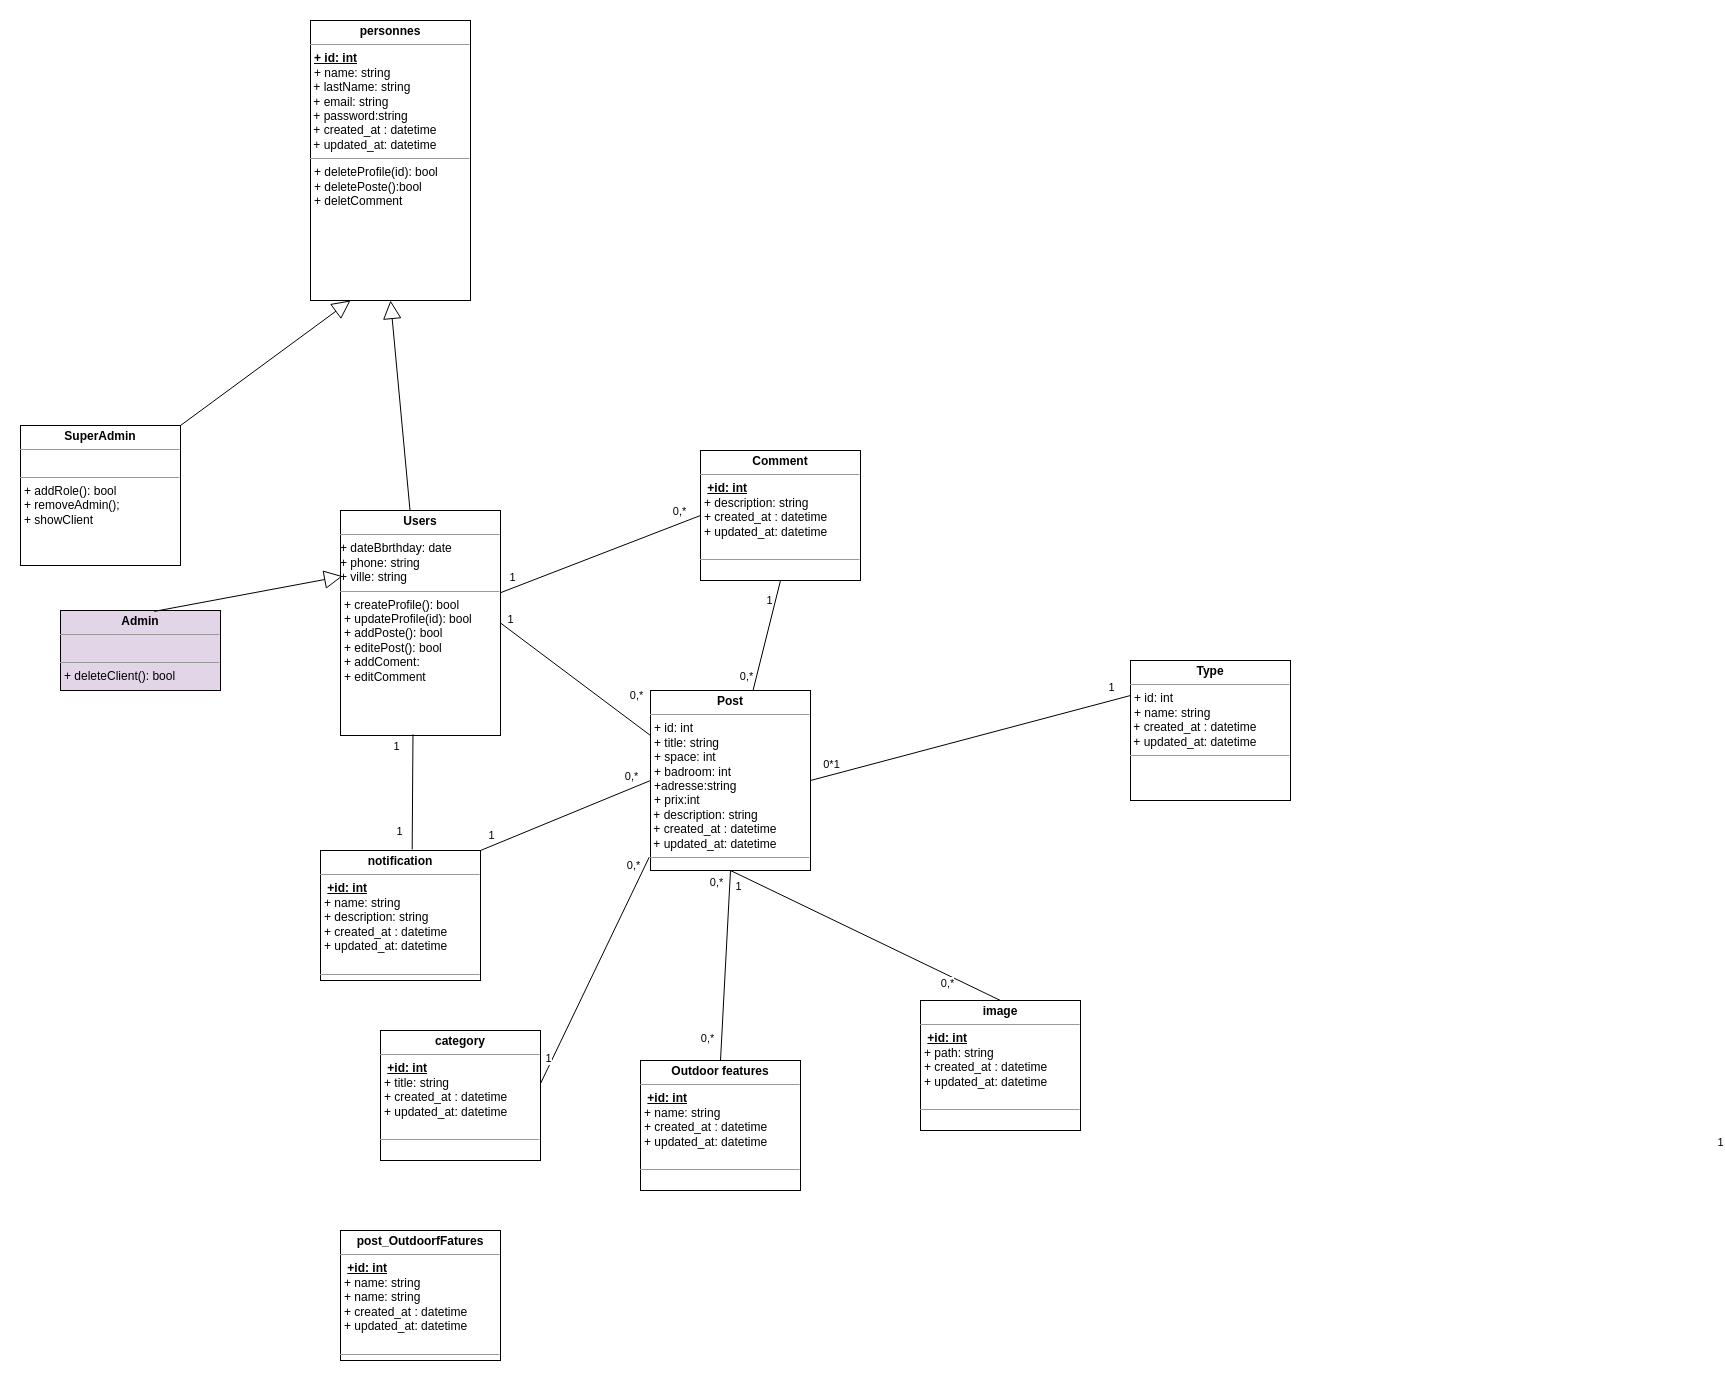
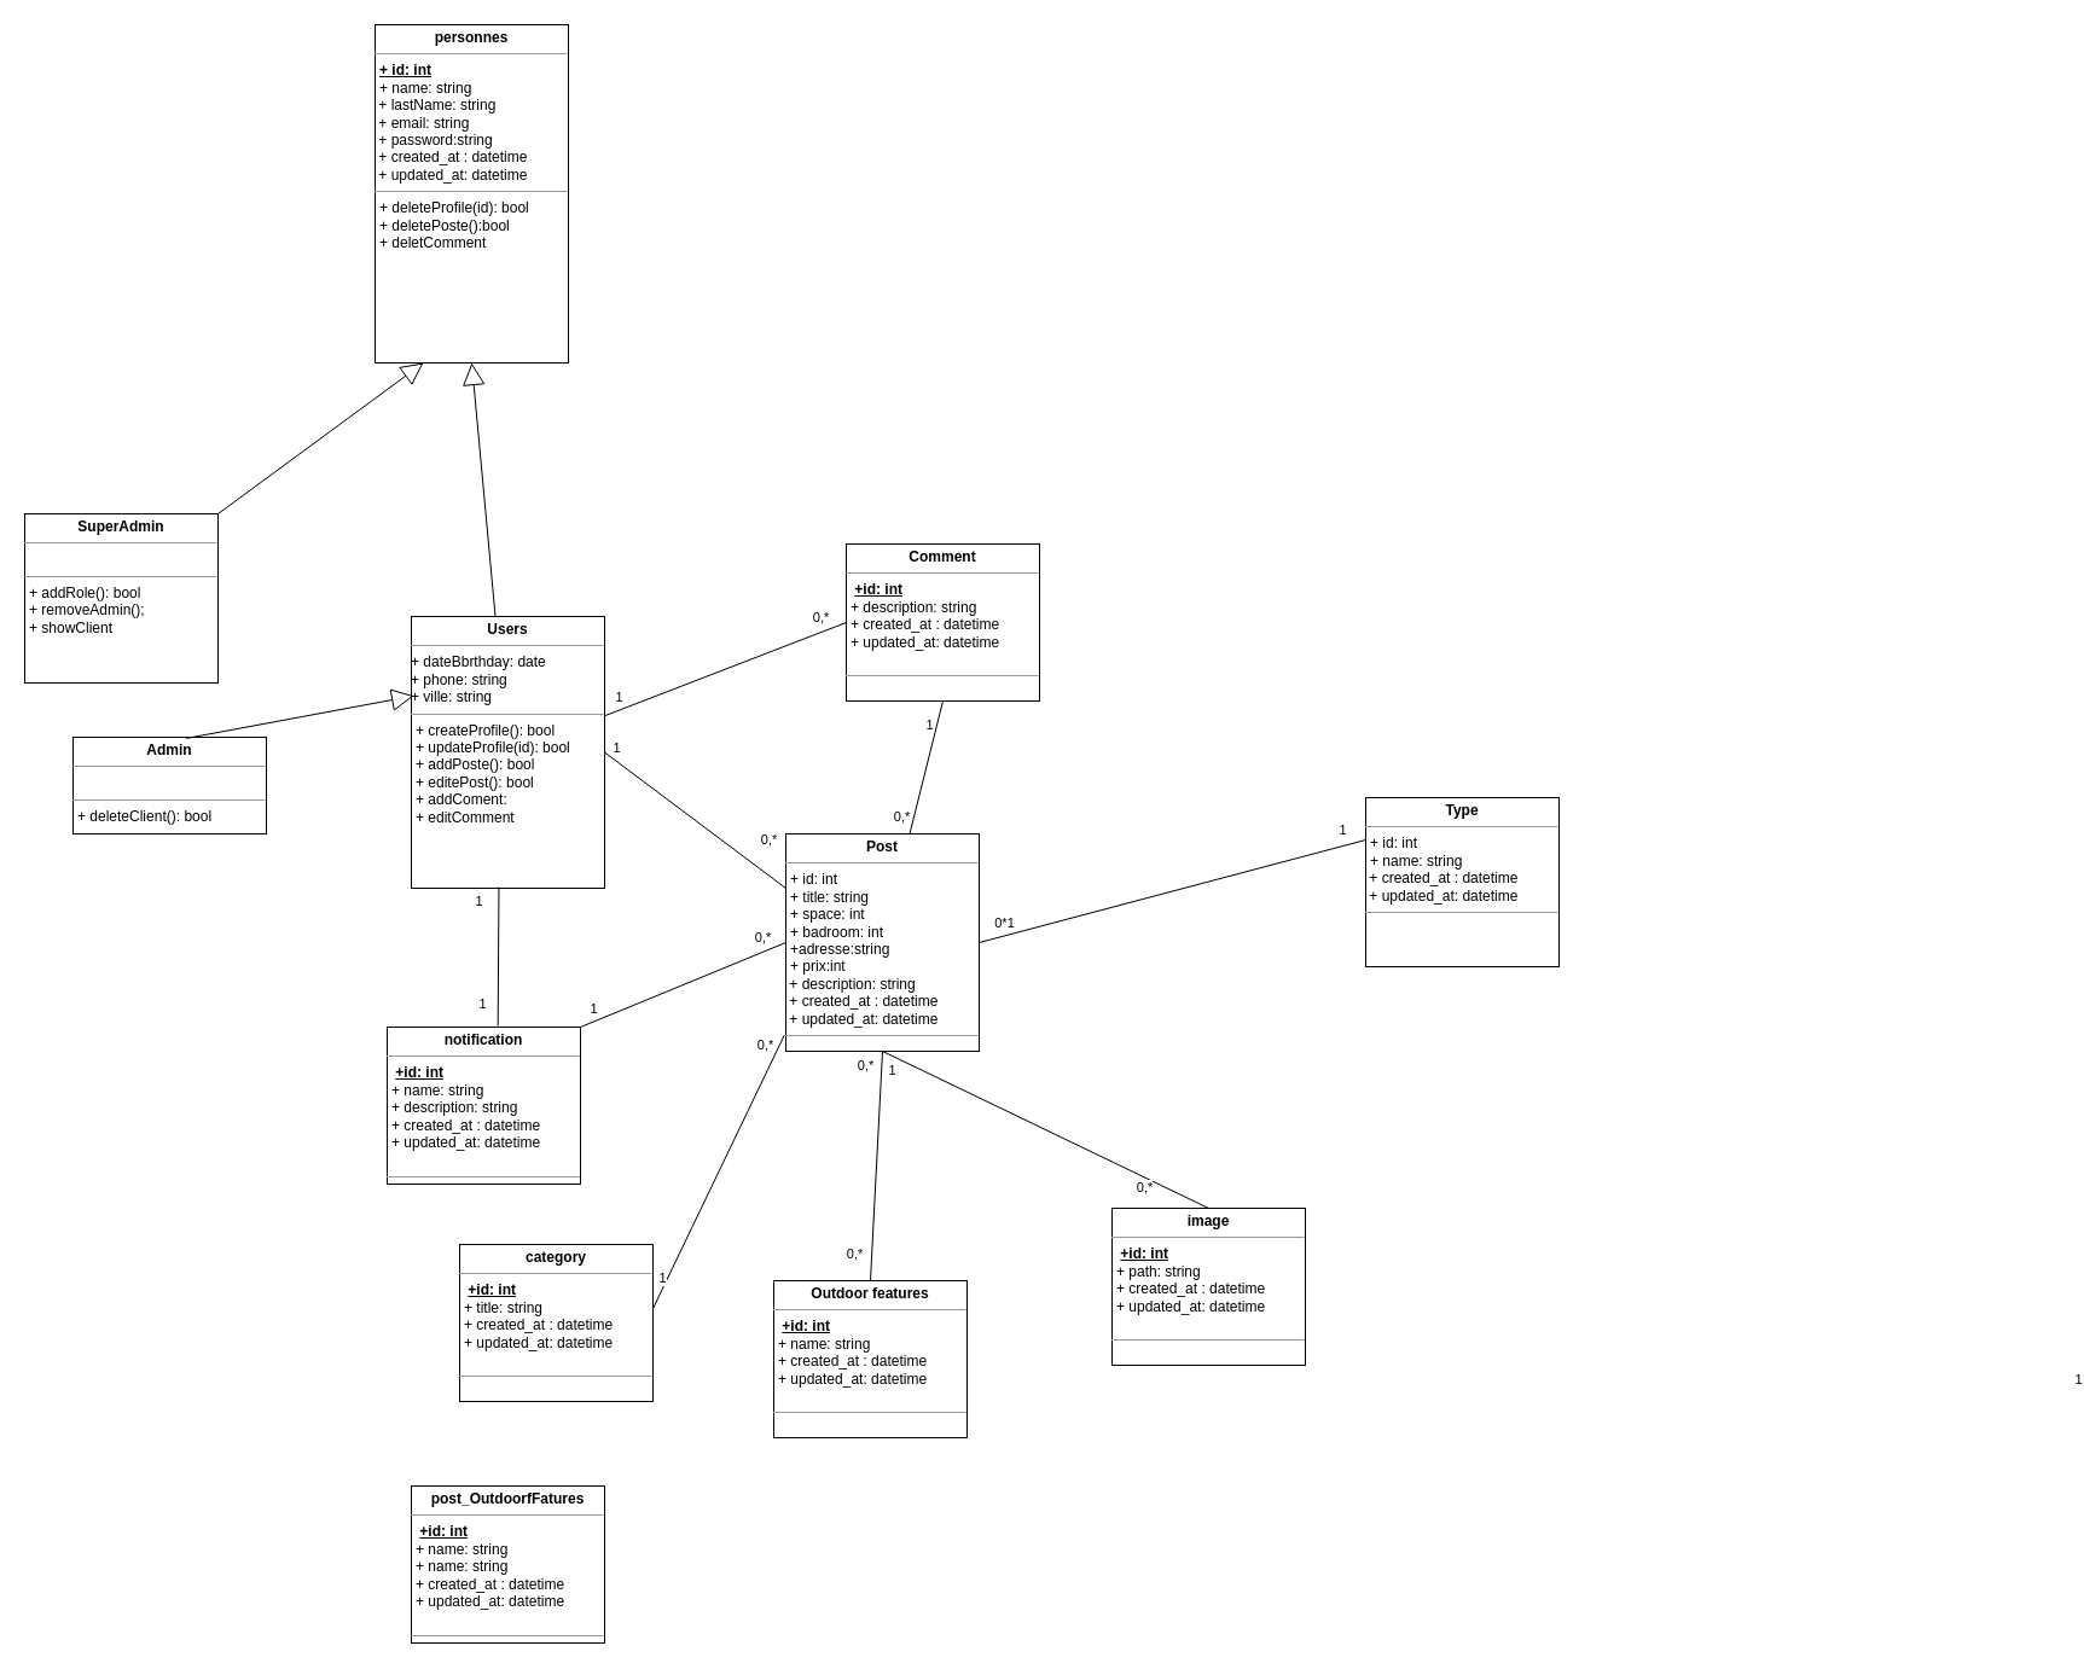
- <mxCell id="2" value="&lt;p style=&quot;margin:0px;margin-top:4px;text-align:center;&quot;&gt;&lt;b&gt;Admin&lt;/b&gt;&lt;/p&gt;&lt;hr size=&quot;1&quot;&gt;&lt;p style=&quot;margin:0px;margin-left:4px;&quot;&gt;&lt;/p&gt;&lt;br&gt;&lt;hr size=&quot;1&quot;&gt;&lt;p style=&quot;margin:0px;margin-left:4px;&quot;&gt;&lt;span style=&quot;background-color: initial;&quot;&gt;+ deleteClient(): bool&lt;/span&gt;&lt;br&gt;&lt;/p&gt;" style="verticalAlign=top;align=left;overflow=fill;fontSize=12;fontFamily=Helvetica;html=1;fillColor=#e1d5e7;" parent="1" vertex="1"><mxGeometry x="60" y="610" width="160" height="80" as="geometry" /></mxCell>
+ <mxCell id="2" value="&lt;p style=&quot;margin:0px;margin-top:4px;text-align:center;&quot;&gt;&lt;b&gt;Admin&lt;/b&gt;&lt;/p&gt;&lt;hr size=&quot;1&quot;&gt;&lt;p style=&quot;margin:0px;margin-left:4px;&quot;&gt;&lt;/p&gt;&lt;br&gt;&lt;hr size=&quot;1&quot;&gt;&lt;p style=&quot;margin:0px;margin-left:4px;&quot;&gt;&lt;span style=&quot;background-color: initial;&quot;&gt;+ deleteClient(): bool&lt;/span&gt;&lt;br&gt;&lt;/p&gt;" style="verticalAlign=top;align=left;overflow=fill;fontSize=12;fontFamily=Helvetica;html=1;" parent="1" vertex="1"><mxGeometry x="60" y="610" width="160" height="80" as="geometry" /></mxCell>
